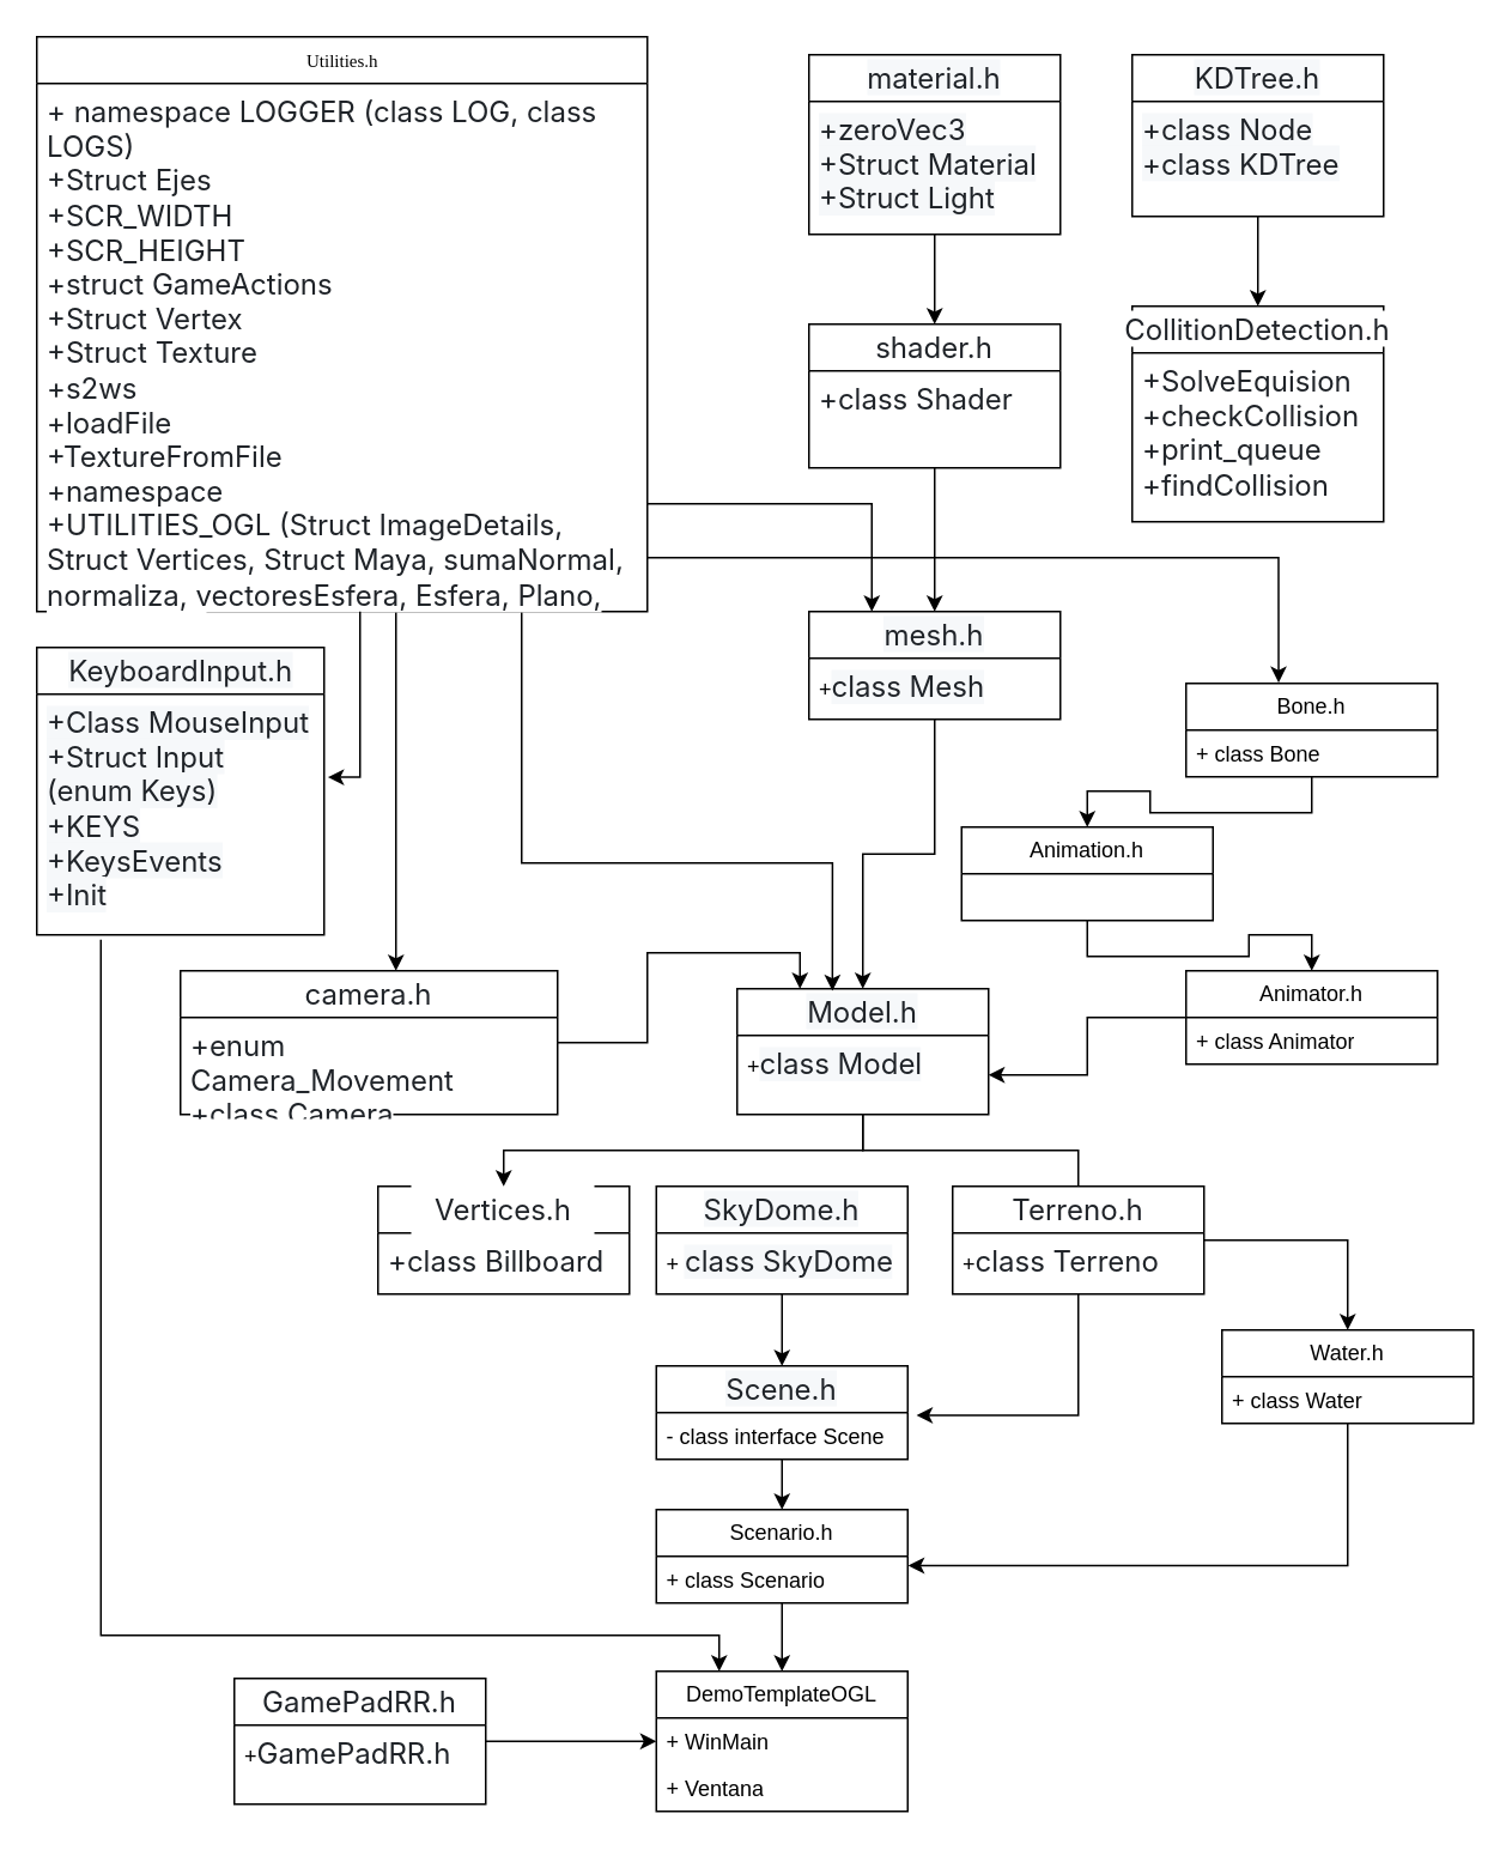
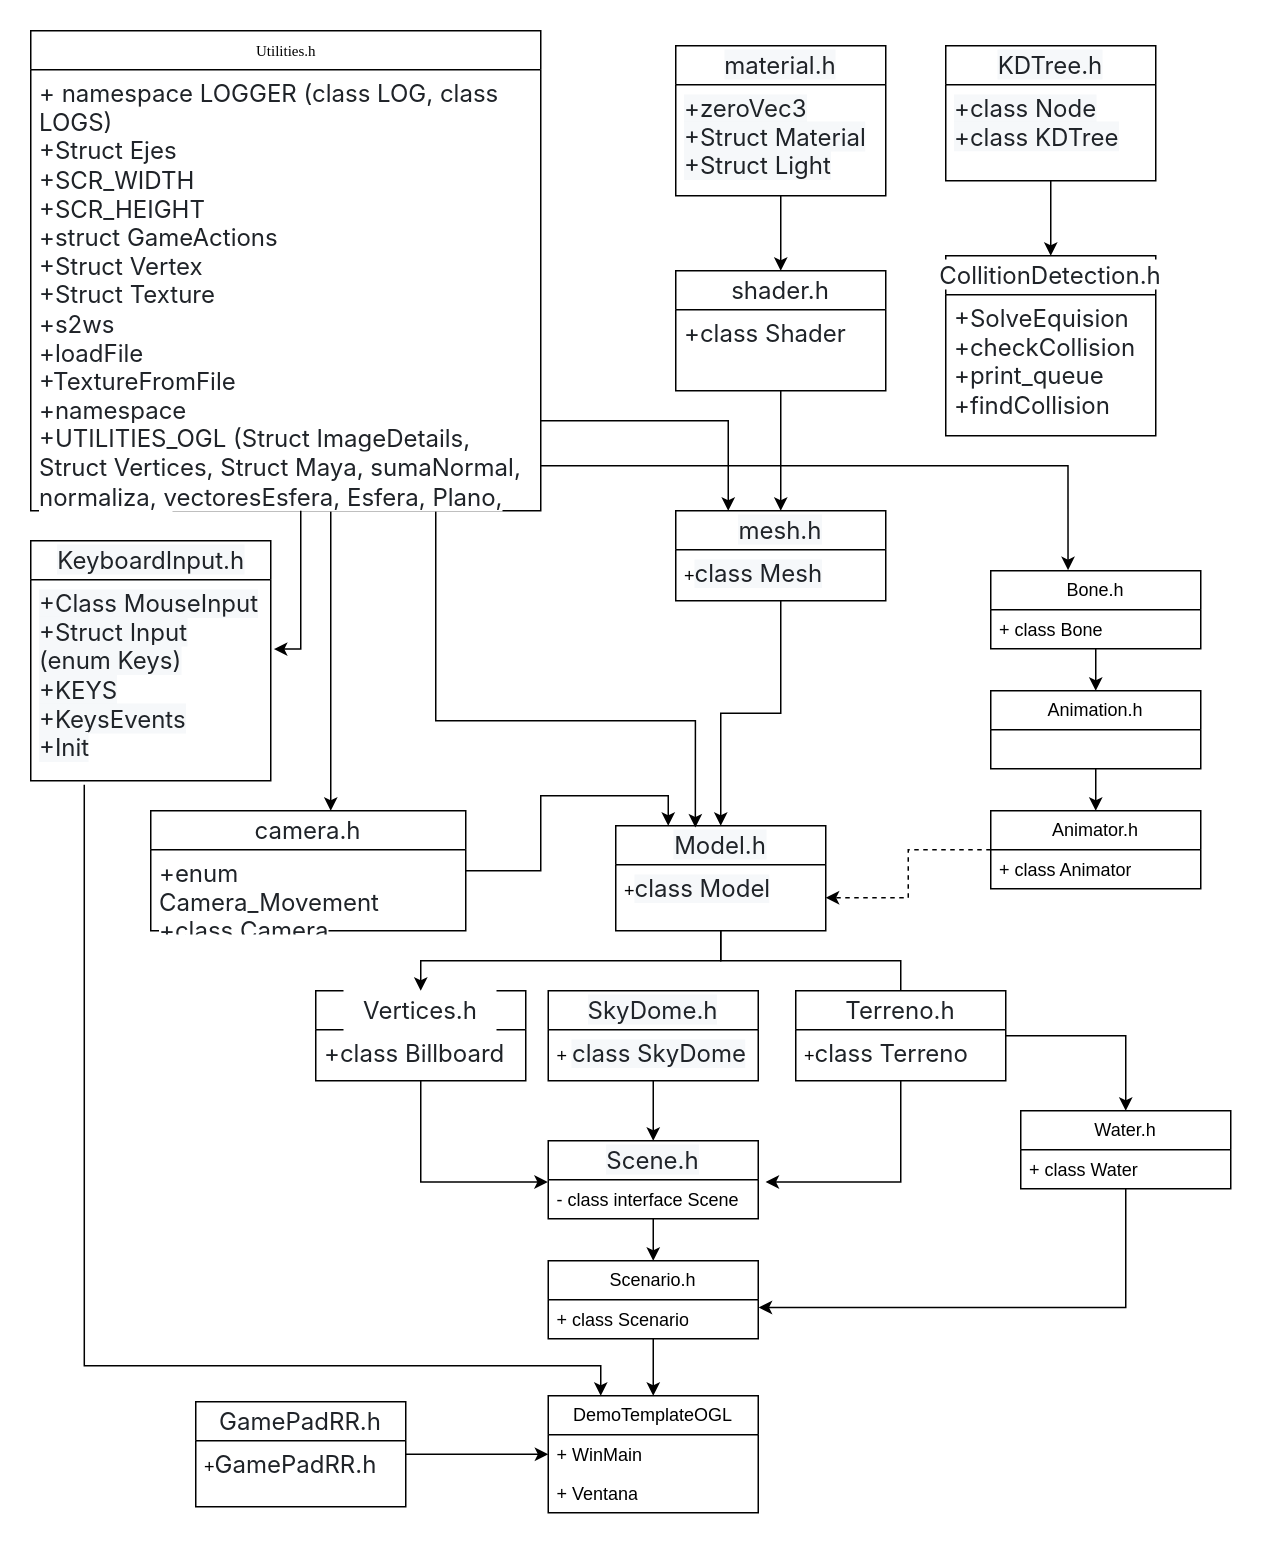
- <mxCell id="61" value="Animation.h" style="swimlane;fontStyle=0;childLayout=stackLayout;horizontal=1;startSize=26;fillColor=none;horizontalStack=0;resizeParent=1;resizeParentMax=0;resizeLast=0;collapsible=1;marginBottom=0;whiteSpace=wrap;html=1;" vertex="1" parent="1"><mxGeometry x="535" y="460" width="140" height="52" as="geometry" /></mxCell>
+ <mxCell id="61" value="Animation.h" style="swimlane;fontStyle=0;childLayout=stackLayout;horizontal=1;startSize=26;fillColor=none;horizontalStack=0;resizeParent=1;resizeParentMax=0;resizeLast=0;collapsible=1;marginBottom=0;whiteSpace=wrap;html=1;" vertex="1" parent="1"><mxGeometry x="660" y="460" width="140" height="52" as="geometry" /></mxCell>
- <mxCell id="59" style="edgeStyle=orthogonalEdgeStyle;rounded=0;orthogonalLoop=1;jettySize=auto;html=1;entryX=1;entryY=0.5;entryDx=0;entryDy=0;" edge="1" parent="1" source="57" target="32"><mxGeometry relative="1" as="geometry" /></mxCell>
+ <mxCell id="59" style="edgeStyle=orthogonalEdgeStyle;rounded=0;orthogonalLoop=1;jettySize=auto;html=1;entryX=1;entryY=0.5;entryDx=0;entryDy=0;dashed=1;" edge="1" parent="1" source="57" target="32"><mxGeometry relative="1" as="geometry" /></mxCell>
+ <mxCell id="45" style="edgeStyle=orthogonalEdgeStyle;rounded=0;orthogonalLoop=1;jettySize=auto;html=1;entryX=-0.002;entryY=0.057;entryDx=0;entryDy=0;entryPerimeter=0;" edge="1" parent="1" source="33" target="44"><mxGeometry relative="1" as="geometry" /></mxCell>
